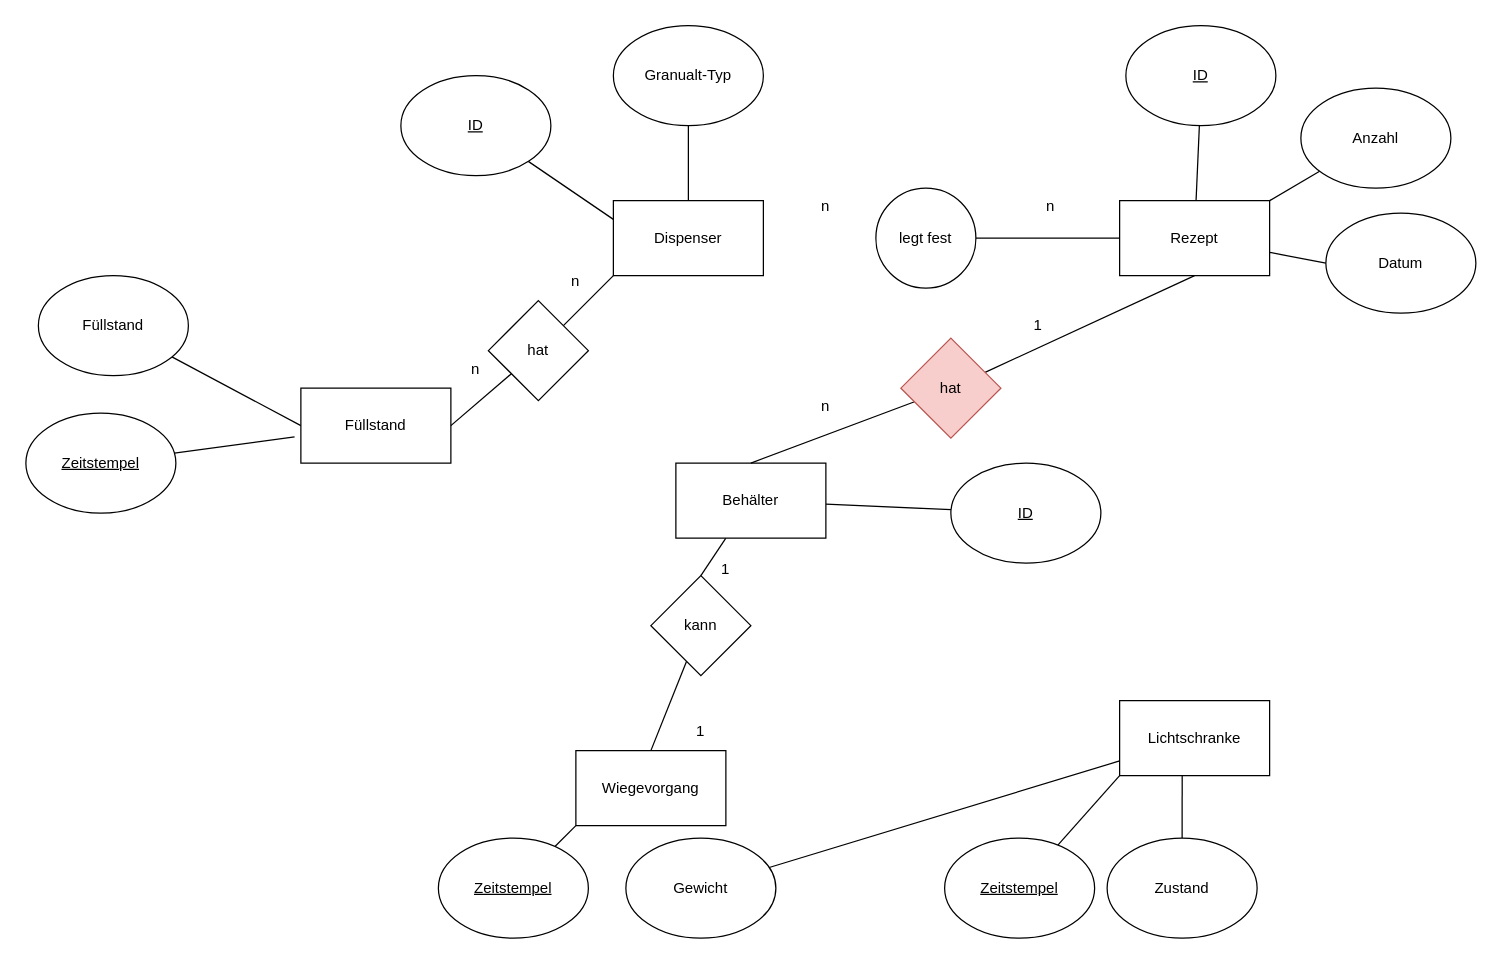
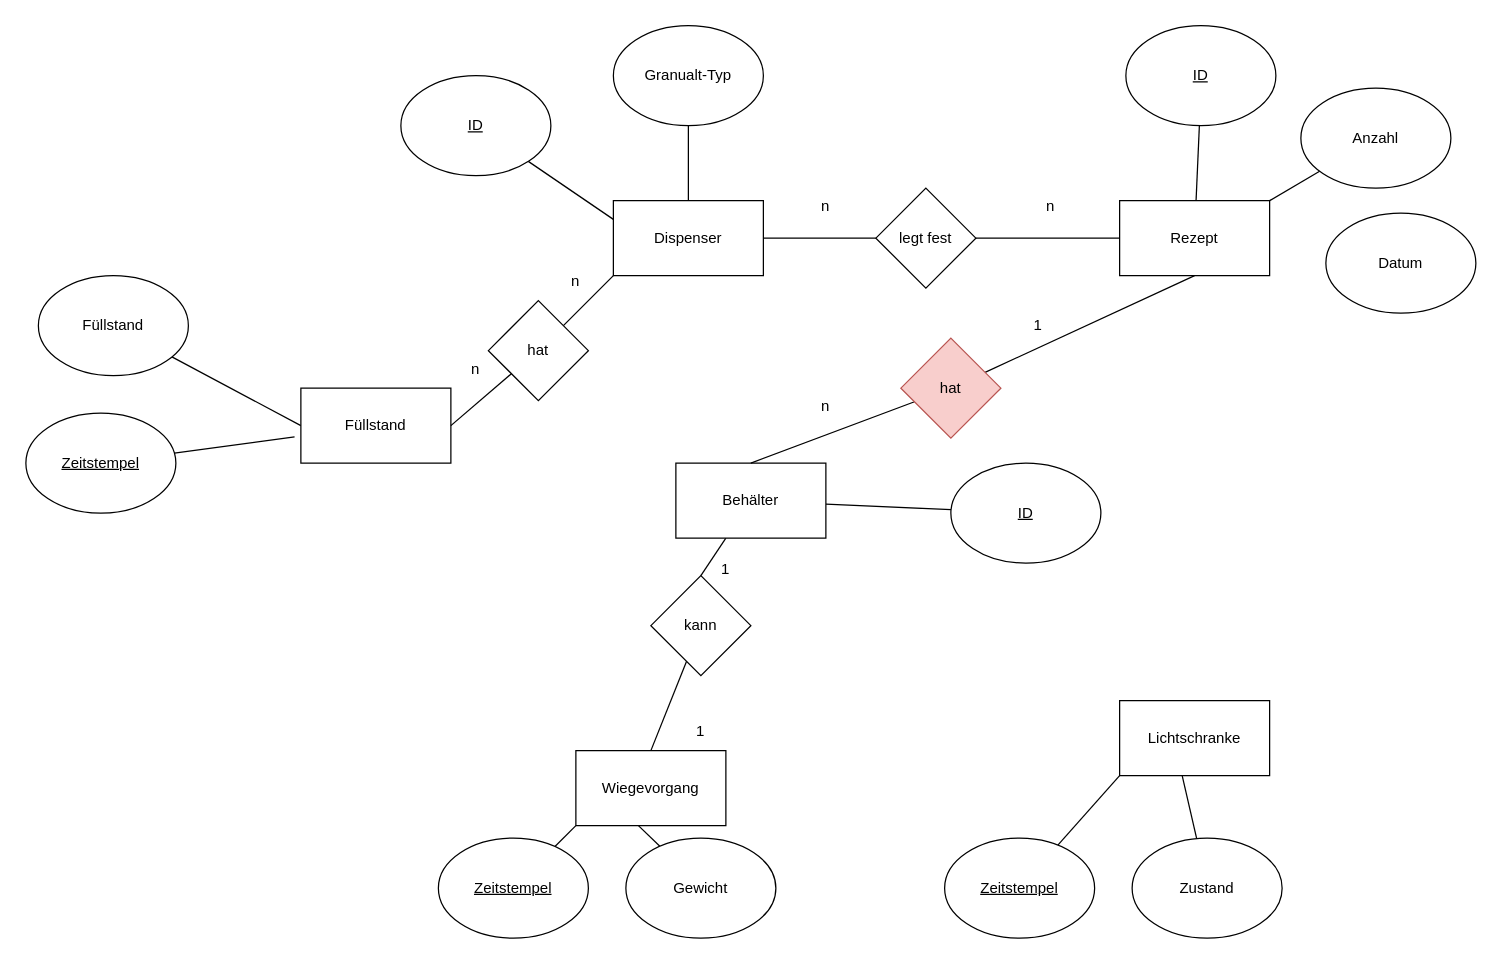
+ <mxCell id="41" style="edgeStyle=none;rounded=0;orthogonalLoop=1;jettySize=auto;html=1;entryX=1;entryY=0.5;entryDx=0;entryDy=0;endArrow=none;endFill=0;" parent="1" source="42" target="3" edge="1"><mxGeometry relative="1" as="geometry" /></mxCell>
- <mxCell id="42" value="legt fest" style="ellipse;whiteSpace=wrap;html=1;" parent="1" vertex="1"><mxGeometry x="700" y="150" width="80" height="80" as="geometry" /></mxCell>
+ <mxCell id="42" value="legt fest" style="rhombus;whiteSpace=wrap;html=1;" parent="1" vertex="1"><mxGeometry x="700" y="150" width="80" height="80" as="geometry" /></mxCell>
- <mxCell id="10" style="edgeStyle=none;rounded=0;orthogonalLoop=1;jettySize=auto;html=1;entryX=0;entryY=0.5;entryDx=0;entryDy=0;endArrow=none;endFill=0;" parent="1" source="11" target="39" edge="1"><mxGeometry relative="1" as="geometry" /></mxCell>
- <mxCell id="18" style="edgeStyle=none;rounded=0;orthogonalLoop=1;jettySize=auto;html=1;endArrow=none;endFill=0;" parent="1" source="19" target="26" edge="1"><mxGeometry relative="1" as="geometry" /></mxCell>
+ <mxCell id="18" style="edgeStyle=none;rounded=0;orthogonalLoop=1;jettySize=auto;html=1;entryX=0.417;entryY=1;entryDx=0;entryDy=0;entryPerimeter=0;endArrow=none;endFill=0;" parent="1" source="19" target="15" edge="1"><mxGeometry relative="1" as="geometry" /></mxCell>
- <mxCell id="30" value="Zustand" style="ellipse;whiteSpace=wrap;html=1;" parent="1" vertex="1"><mxGeometry x="885" y="670" width="120" height="80" as="geometry" /></mxCell>
+ <mxCell id="30" value="Zustand" style="ellipse;whiteSpace=wrap;html=1;" parent="1" vertex="1"><mxGeometry x="905" y="670" width="120" height="80" as="geometry" /></mxCell>
